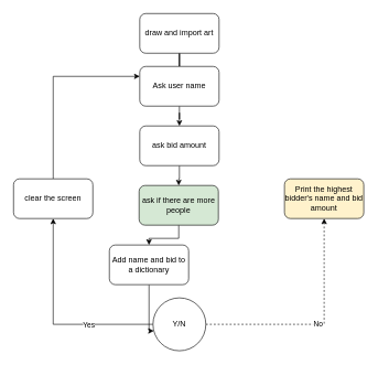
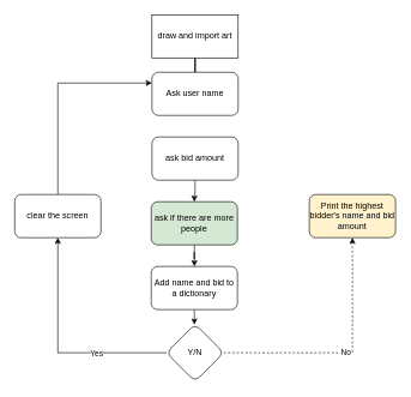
- <mxCell id="3" value="draw and import art" style="rounded=1;whiteSpace=wrap;html=1;" vertex="1" parent="1"><mxGeometry x="211" y="20" width="120" height="60" as="geometry" /></mxCell>
+ <mxCell id="3" value="draw and import art" style="whiteSpace=wrap;html=1;rounded=0;" vertex="1" parent="1"><mxGeometry x="211" y="20" width="120" height="60" as="geometry" /></mxCell>
- <mxCell id="4" value="" style="edgeStyle=orthogonalEdgeStyle;rounded=0;orthogonalLoop=1;jettySize=auto;html=1;" edge="1" parent="1" source="5" target="7"><mxGeometry relative="1" as="geometry" /></mxCell>
- <mxCell id="18" value="Add name and bid to a dictionary" style="whiteSpace=wrap;html=1;rounded=1;" vertex="1" parent="1"><mxGeometry x="165" y="370" width="120" height="60" as="geometry" /></mxCell>
+ <mxCell id="18" value="Add name and bid to a dictionary" style="whiteSpace=wrap;html=1;rounded=1;" vertex="1" parent="1"><mxGeometry x="210" y="370" width="120" height="60" as="geometry" /></mxCell>
- <mxCell id="13" value="Y/N" style="ellipse;whiteSpace=wrap;html=1;" vertex="1" parent="1"><mxGeometry x="231" y="450" width="80" height="80" as="geometry" /></mxCell>
+ <mxCell id="13" value="Y/N" style="rhombus;whiteSpace=wrap;html=1;rounded=1;" vertex="1" parent="1"><mxGeometry x="231" y="450" width="80" height="80" as="geometry" /></mxCell>
